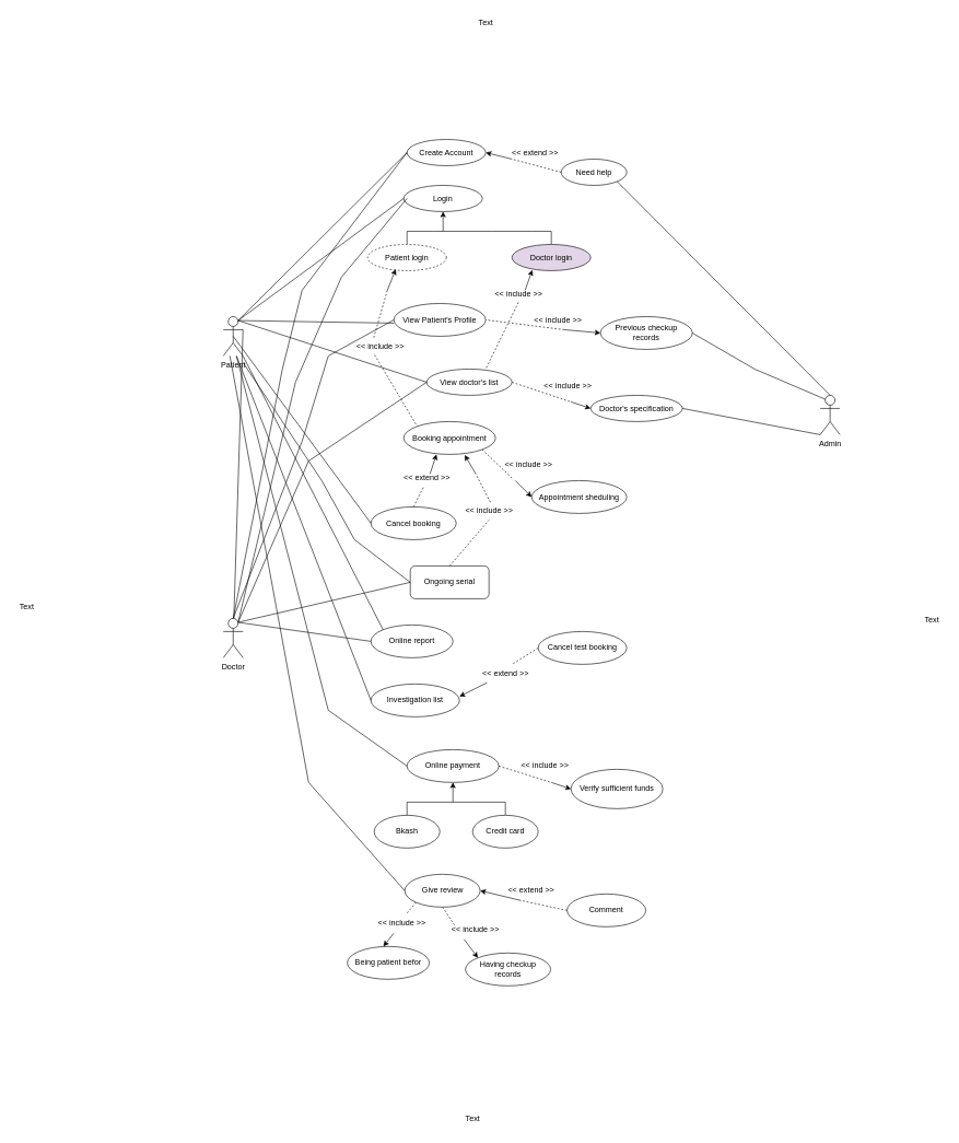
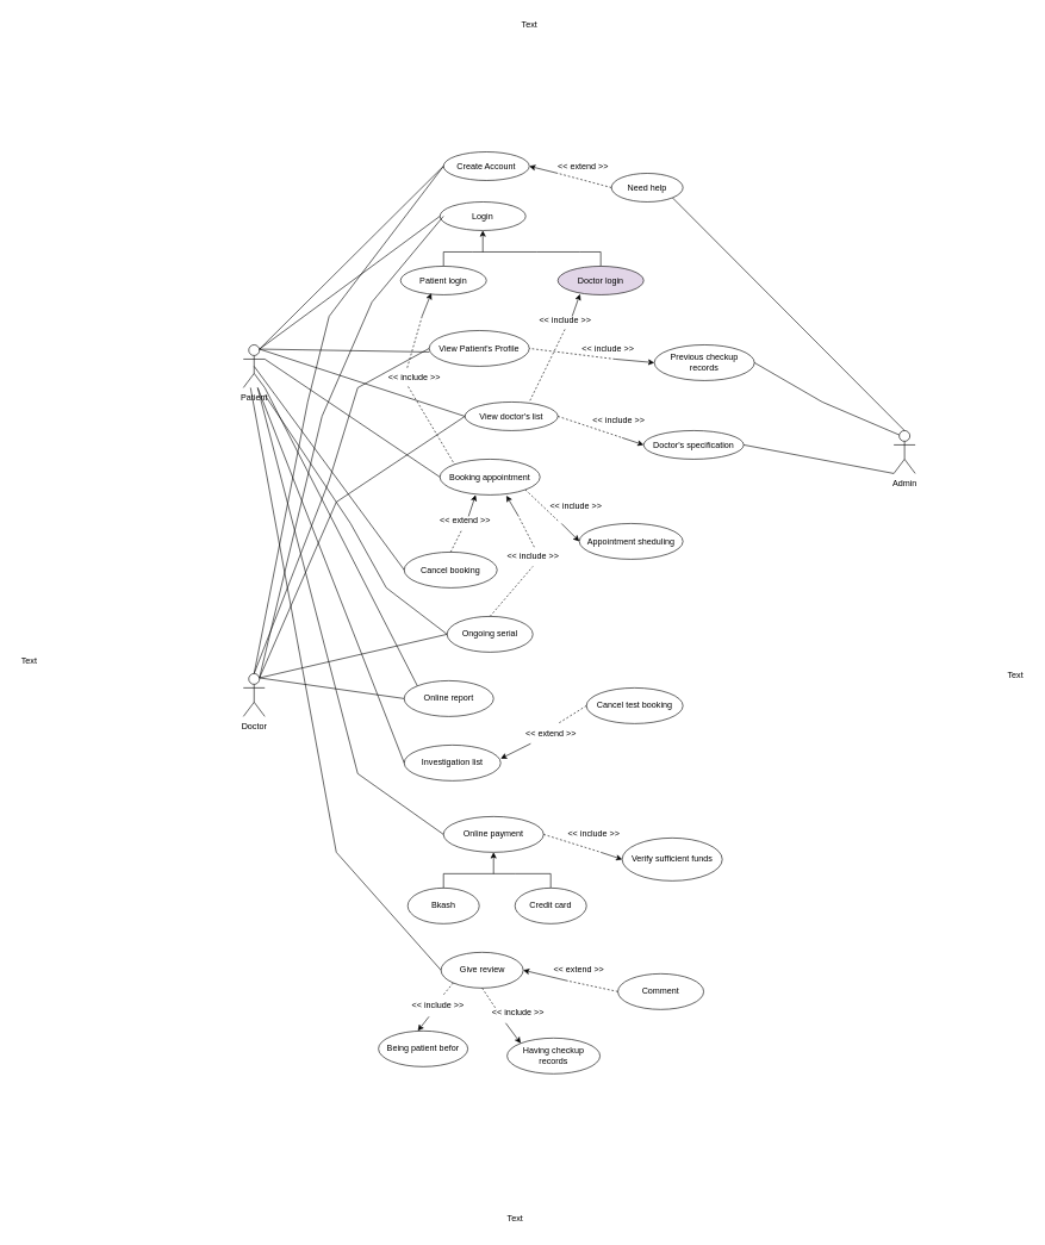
- <mxCell id="6" value="Patient login" style="ellipse;whiteSpace=wrap;html=1;dashed=1;" vertex="1" parent="1"><mxGeometry x="560" y="372" width="120" height="40" as="geometry" /></mxCell>
+ <mxCell id="6" value="Patient login" style="ellipse;whiteSpace=wrap;html=1;" vertex="1" parent="1"><mxGeometry x="560" y="372" width="120" height="40" as="geometry" /></mxCell>
- <mxCell id="77" value="" style="endArrow=none;html=1;rounded=0;exitX=1;exitY=0.333;exitDx=0;exitDy=0;exitPerimeter=0;" edge="1" parent="1" source="71" target="72"><mxGeometry width="50" height="50" relative="1" as="geometry"><mxPoint x="360" y="492" as="sourcePoint" /><mxPoint x="730" y="762" as="targetPoint" /></mxGeometry></mxCell>
+ <mxCell id="77" value="" style="endArrow=none;html=1;rounded=0;entryX=0;entryY=0.5;entryDx=0;entryDy=0;exitX=1;exitY=0.333;exitDx=0;exitDy=0;exitPerimeter=0;" edge="1" parent="1" source="71" target="21"><mxGeometry width="50" height="50" relative="1" as="geometry"><mxPoint x="360" y="492" as="sourcePoint" /><mxPoint x="730" y="762" as="targetPoint" /></mxGeometry></mxCell>
- <mxCell id="23" value="Ongoing serial" style="whiteSpace=wrap;html=1;rounded=1;" vertex="1" parent="1"><mxGeometry x="625" y="862" width="120" height="50" as="geometry" /></mxCell>
+ <mxCell id="23" value="Ongoing serial" style="ellipse;whiteSpace=wrap;html=1;" vertex="1" parent="1"><mxGeometry x="625" y="862" width="120" height="50" as="geometry" /></mxCell>
